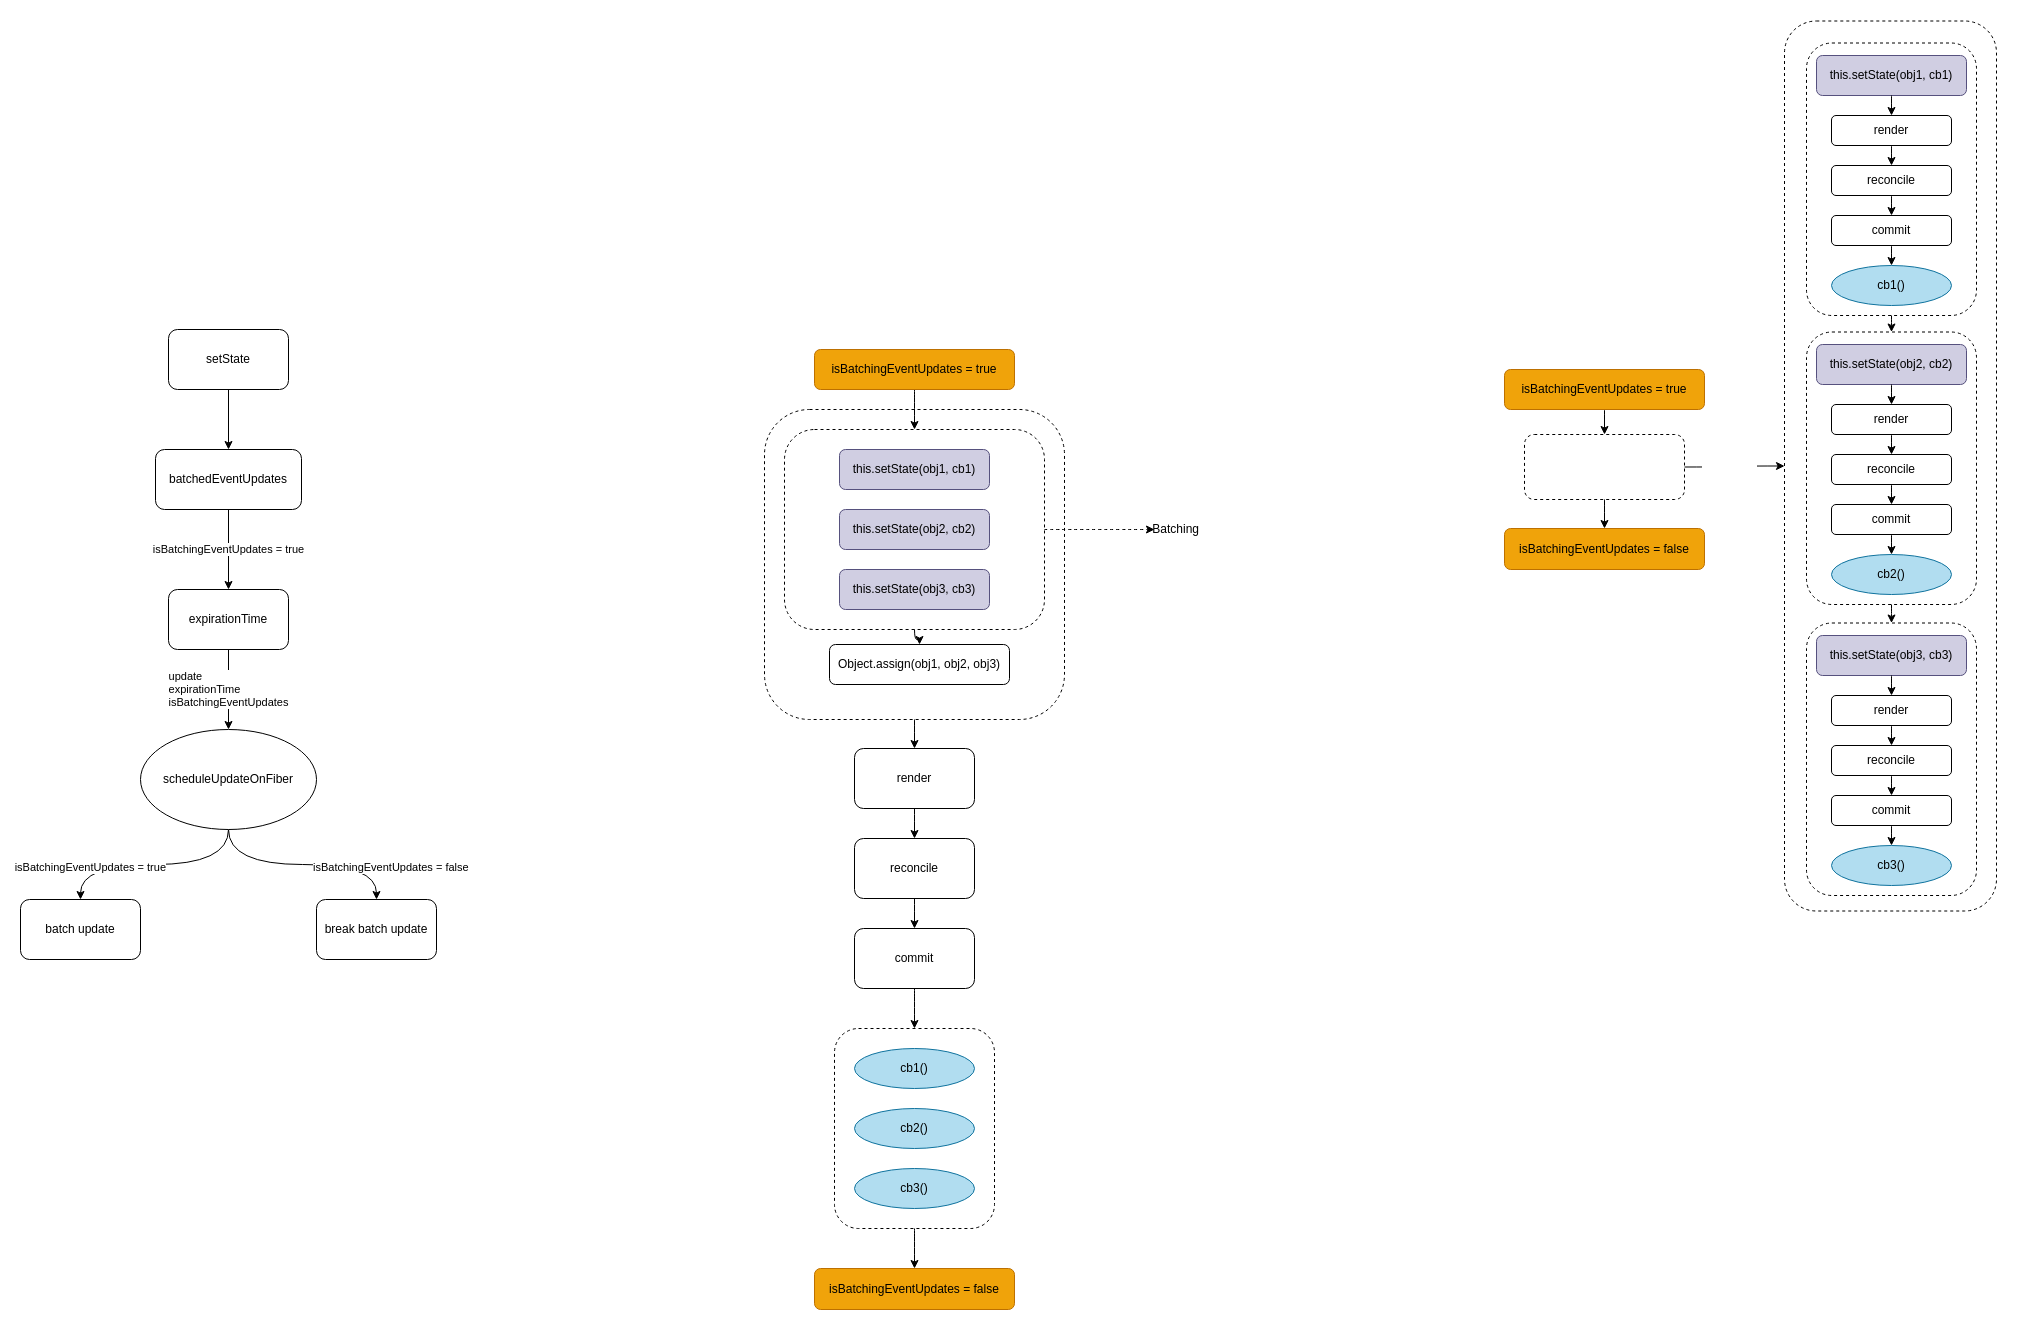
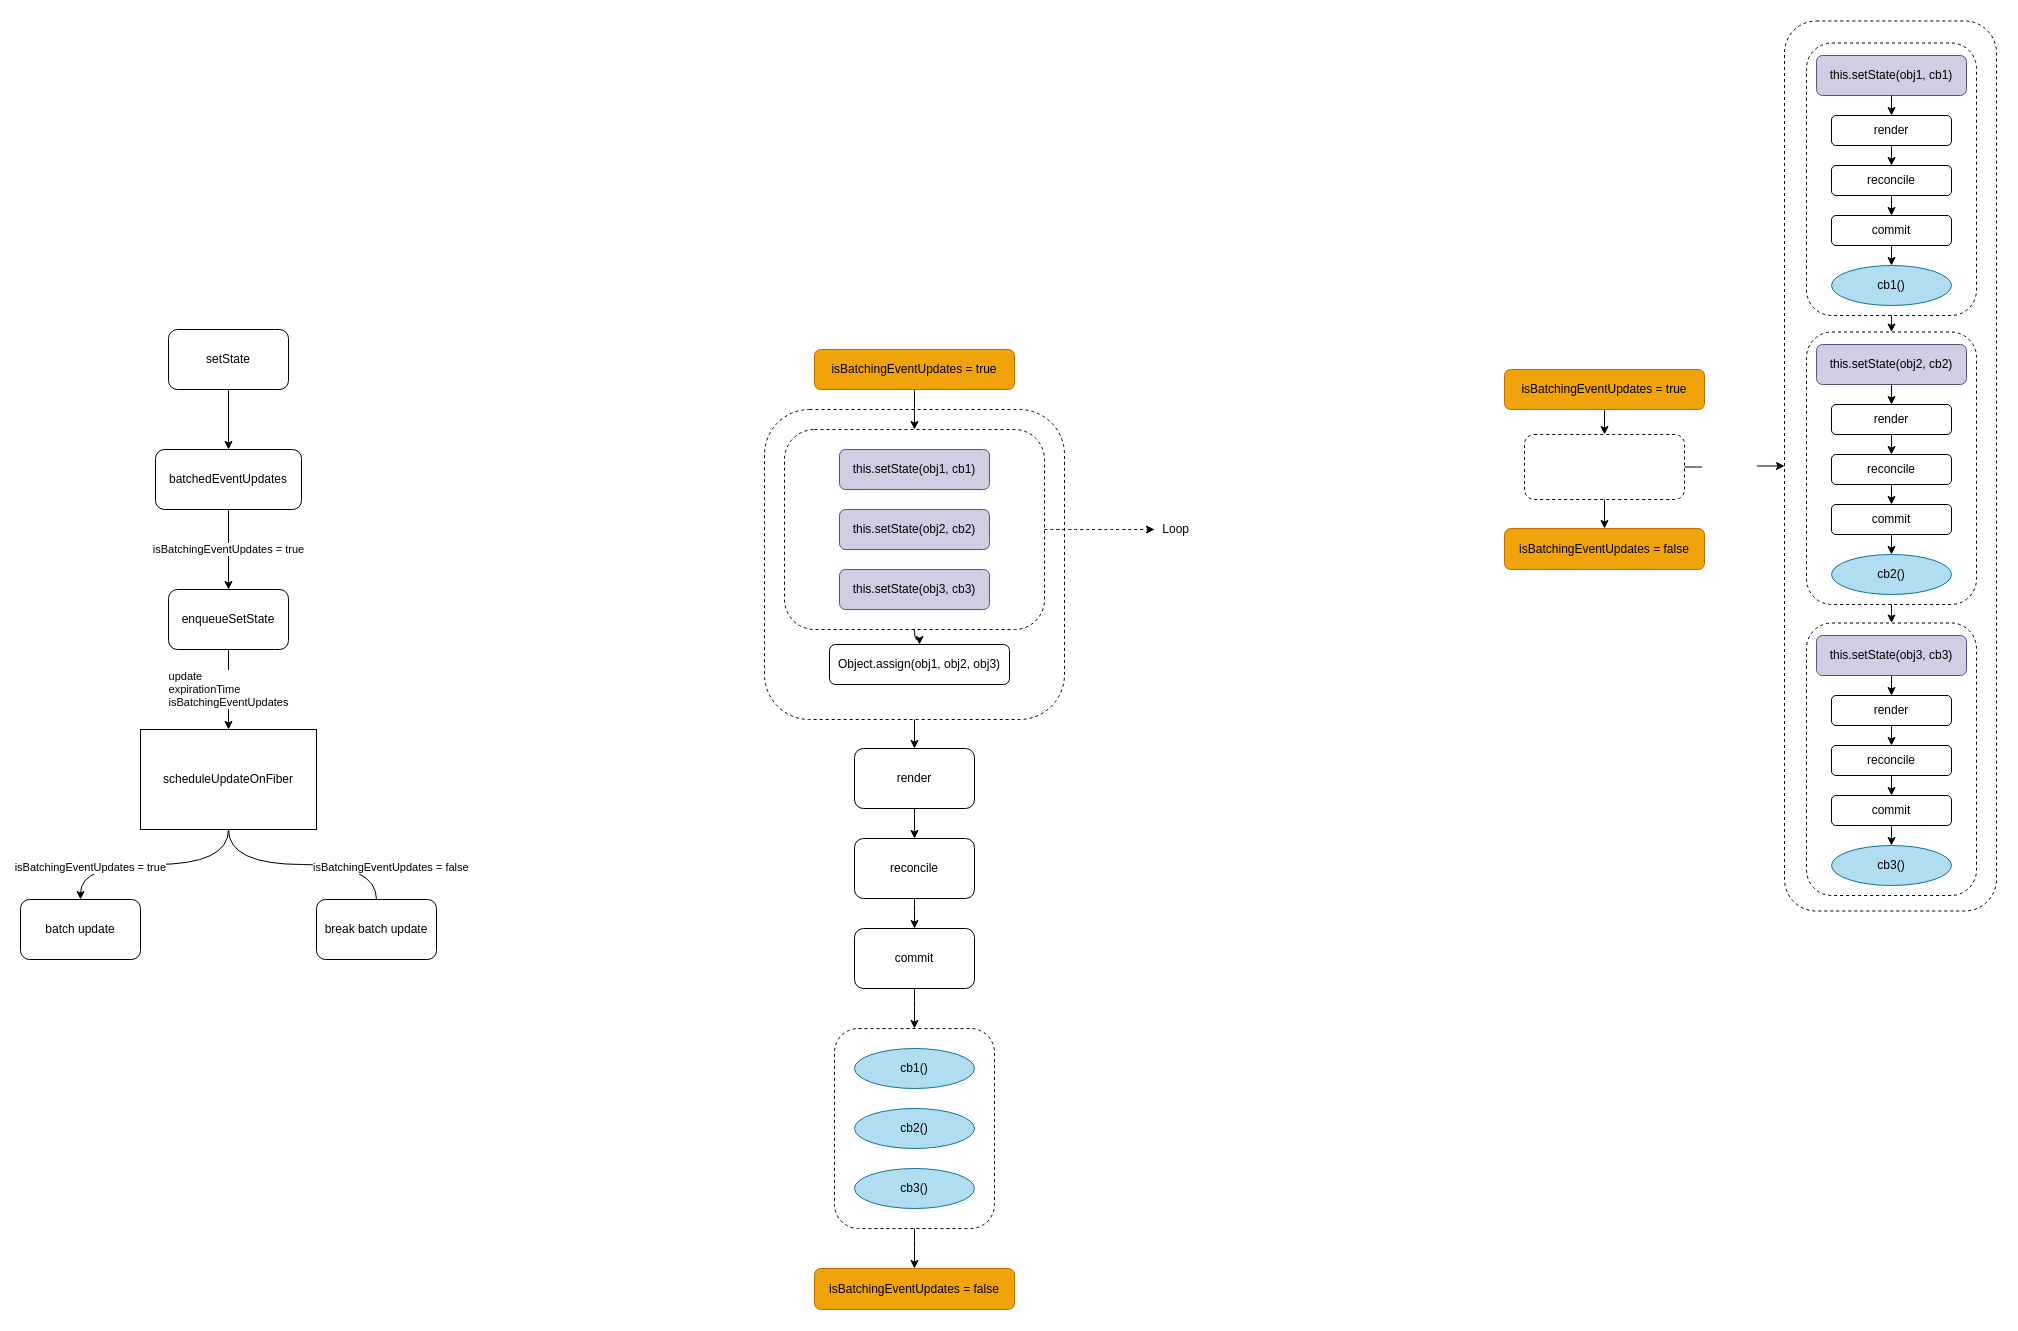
- <mxCell id="33" value="&amp;nbsp;Batching" style="text;html=1;strokeColor=none;fillColor=none;align=center;verticalAlign=middle;whiteSpace=wrap;rounded=0;" vertex="1" parent="1"><mxGeometry x="1154" y="519" width="40" height="20" as="geometry" /></mxCell>
+ <mxCell id="33" value="&amp;nbsp;Loop" style="text;html=1;strokeColor=none;fillColor=none;align=center;verticalAlign=middle;whiteSpace=wrap;rounded=0;" vertex="1" parent="1"><mxGeometry x="1154" y="519" width="40" height="20" as="geometry" /></mxCell>
- <mxCell id="17" value="expirationTime" style="rounded=1;whiteSpace=wrap;html=1;" parent="1" vertex="1"><mxGeometry x="168" y="589" width="120" height="60" as="geometry" /></mxCell>
+ <mxCell id="17" value="enqueueSetState" style="rounded=1;whiteSpace=wrap;html=1;" parent="1" vertex="1"><mxGeometry x="168" y="589" width="120" height="60" as="geometry" /></mxCell>
- <mxCell id="22" value="scheduleUpdateOnFiber" style="ellipse;whiteSpace=wrap;html=1;" parent="1" vertex="1"><mxGeometry x="140" y="729" width="176" height="100" as="geometry" /></mxCell>
+ <mxCell id="22" value="scheduleUpdateOnFiber" style="whiteSpace=wrap;html=1;rounded=0;" parent="1" vertex="1"><mxGeometry x="140" y="729" width="176" height="100" as="geometry" /></mxCell>
- <mxCell id="20" style="edgeStyle=orthogonalEdgeStyle;curved=1;html=1;exitX=0.5;exitY=1;exitDx=0;exitDy=0;entryX=0.5;entryY=0;entryDx=0;entryDy=0;" parent="1" source="22" target="24" edge="1"><mxGeometry relative="1" as="geometry" /></mxCell>
+ <mxCell id="20" style="edgeStyle=orthogonalEdgeStyle;curved=1;html=1;exitX=0.5;exitY=1;exitDx=0;exitDy=0;entryX=0.5;entryY=0;entryDx=0;entryDy=0;endArrow=none;" parent="1" source="22" target="24" edge="1"><mxGeometry relative="1" as="geometry" /></mxCell>
